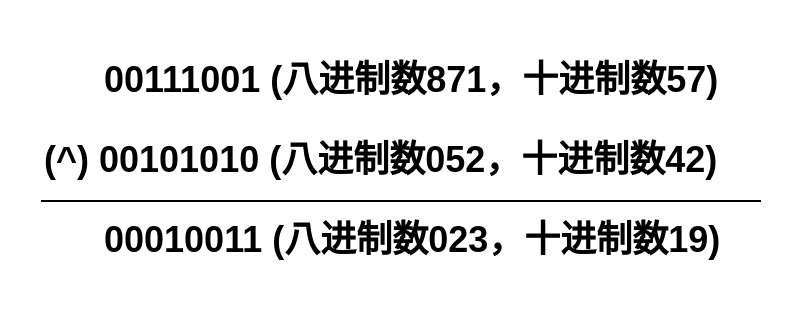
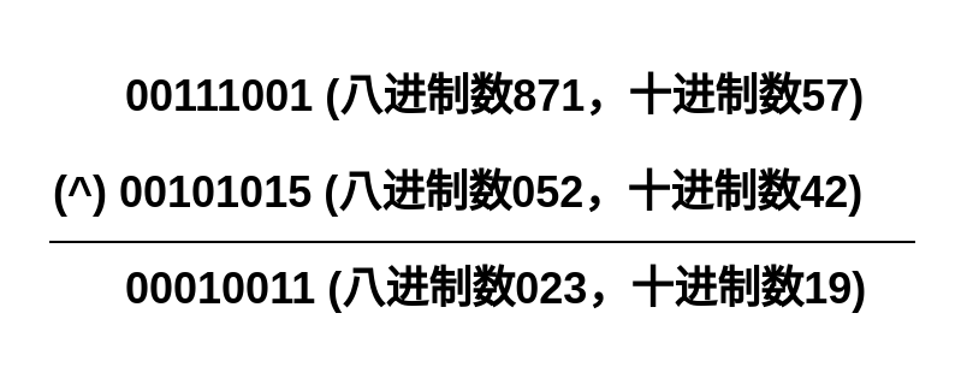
- <mxCell id="2" value="&lt;b style=&quot;font-size: 18px&quot;&gt;(^) 00101010 (八进制数052&lt;/b&gt;&lt;b style=&quot;font-size: 18px&quot;&gt;，十进制数42&lt;/b&gt;&lt;b style=&quot;font-size: 18px&quot;&gt;)&lt;br&gt;&lt;/b&gt;" style="text;html=1;strokeColor=none;fillColor=none;align=left;verticalAlign=middle;whiteSpace=wrap;rounded=0;" vertex="1" parent="1"><mxGeometry x="20" y="60" width="360" height="40" as="geometry" /></mxCell>
+ <mxCell id="2" value="&lt;b style=&quot;font-size: 18px&quot;&gt;(^) 00101015 (八进制数052&lt;/b&gt;&lt;b style=&quot;font-size: 18px&quot;&gt;，十进制数42&lt;/b&gt;&lt;b style=&quot;font-size: 18px&quot;&gt;)&lt;br&gt;&lt;/b&gt;" style="text;html=1;strokeColor=none;fillColor=none;align=left;verticalAlign=middle;whiteSpace=wrap;rounded=0;" vertex="1" parent="1"><mxGeometry x="20" y="60" width="360" height="40" as="geometry" /></mxCell>
